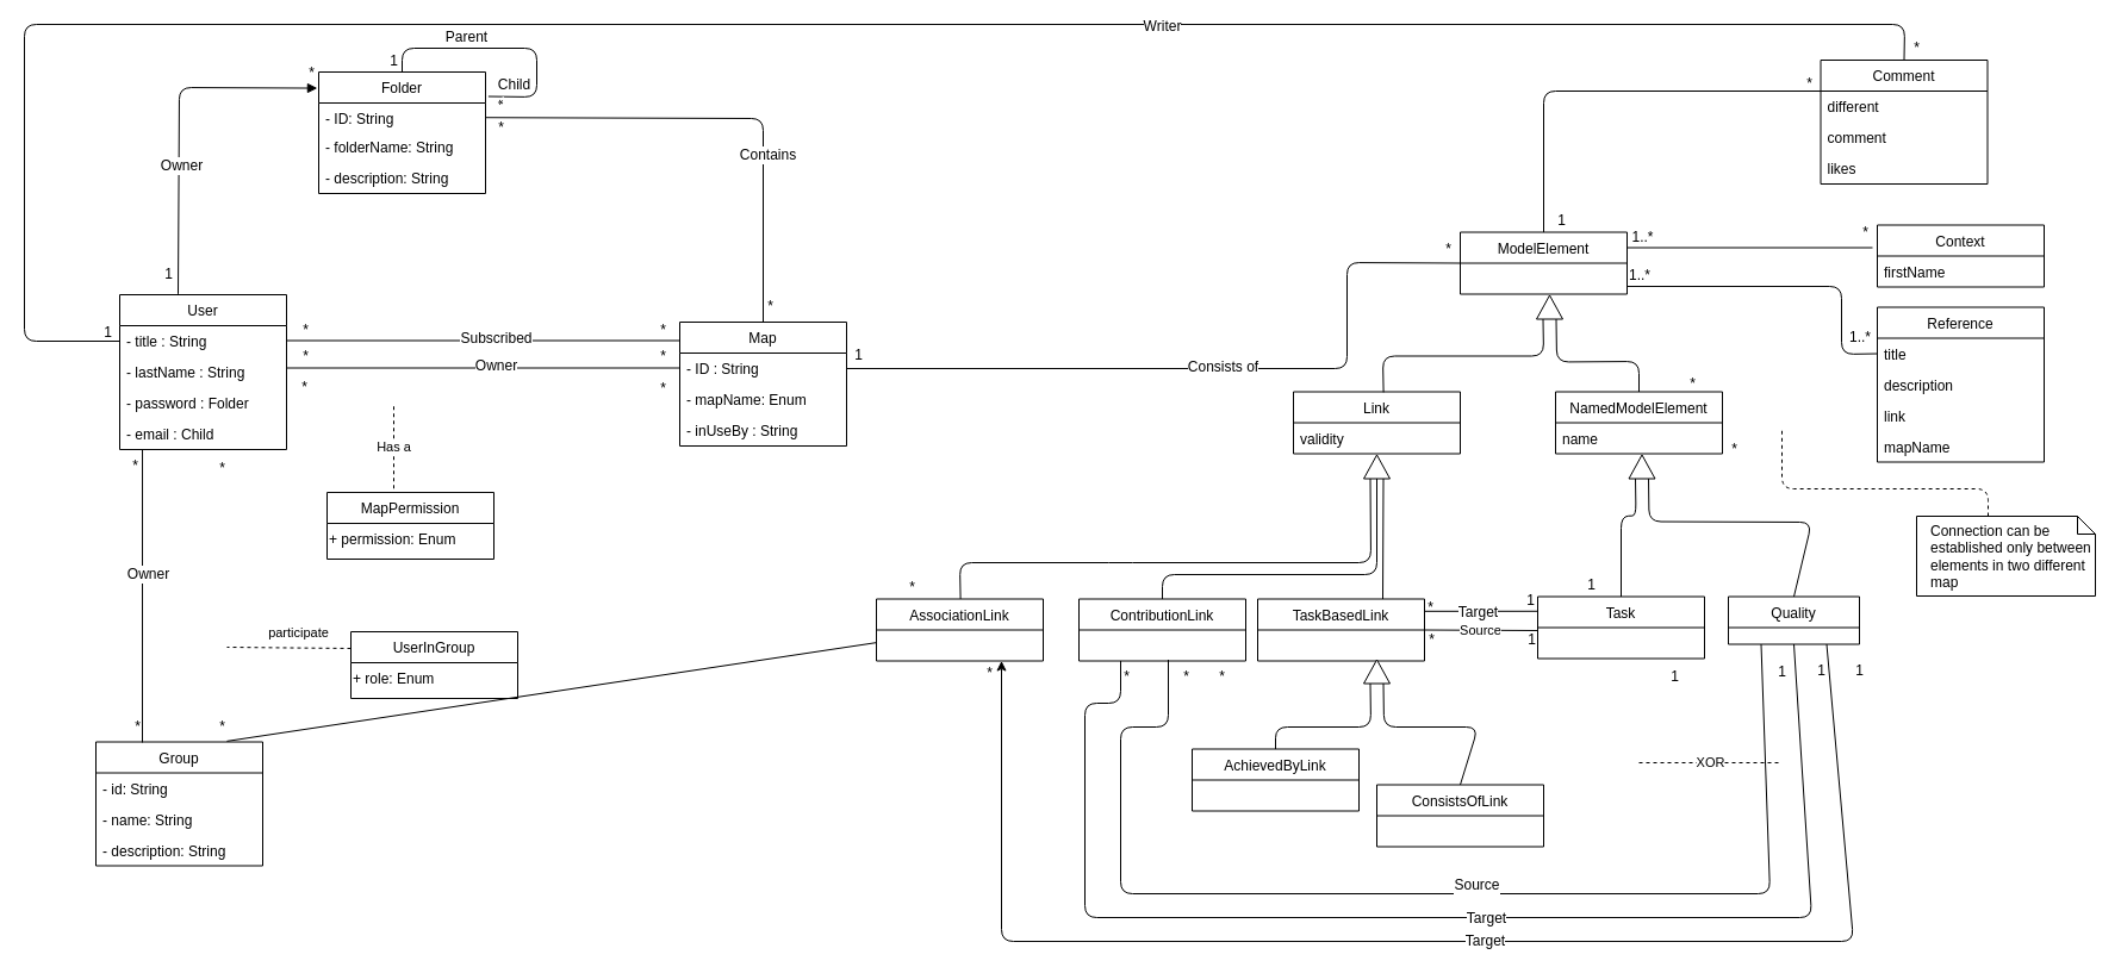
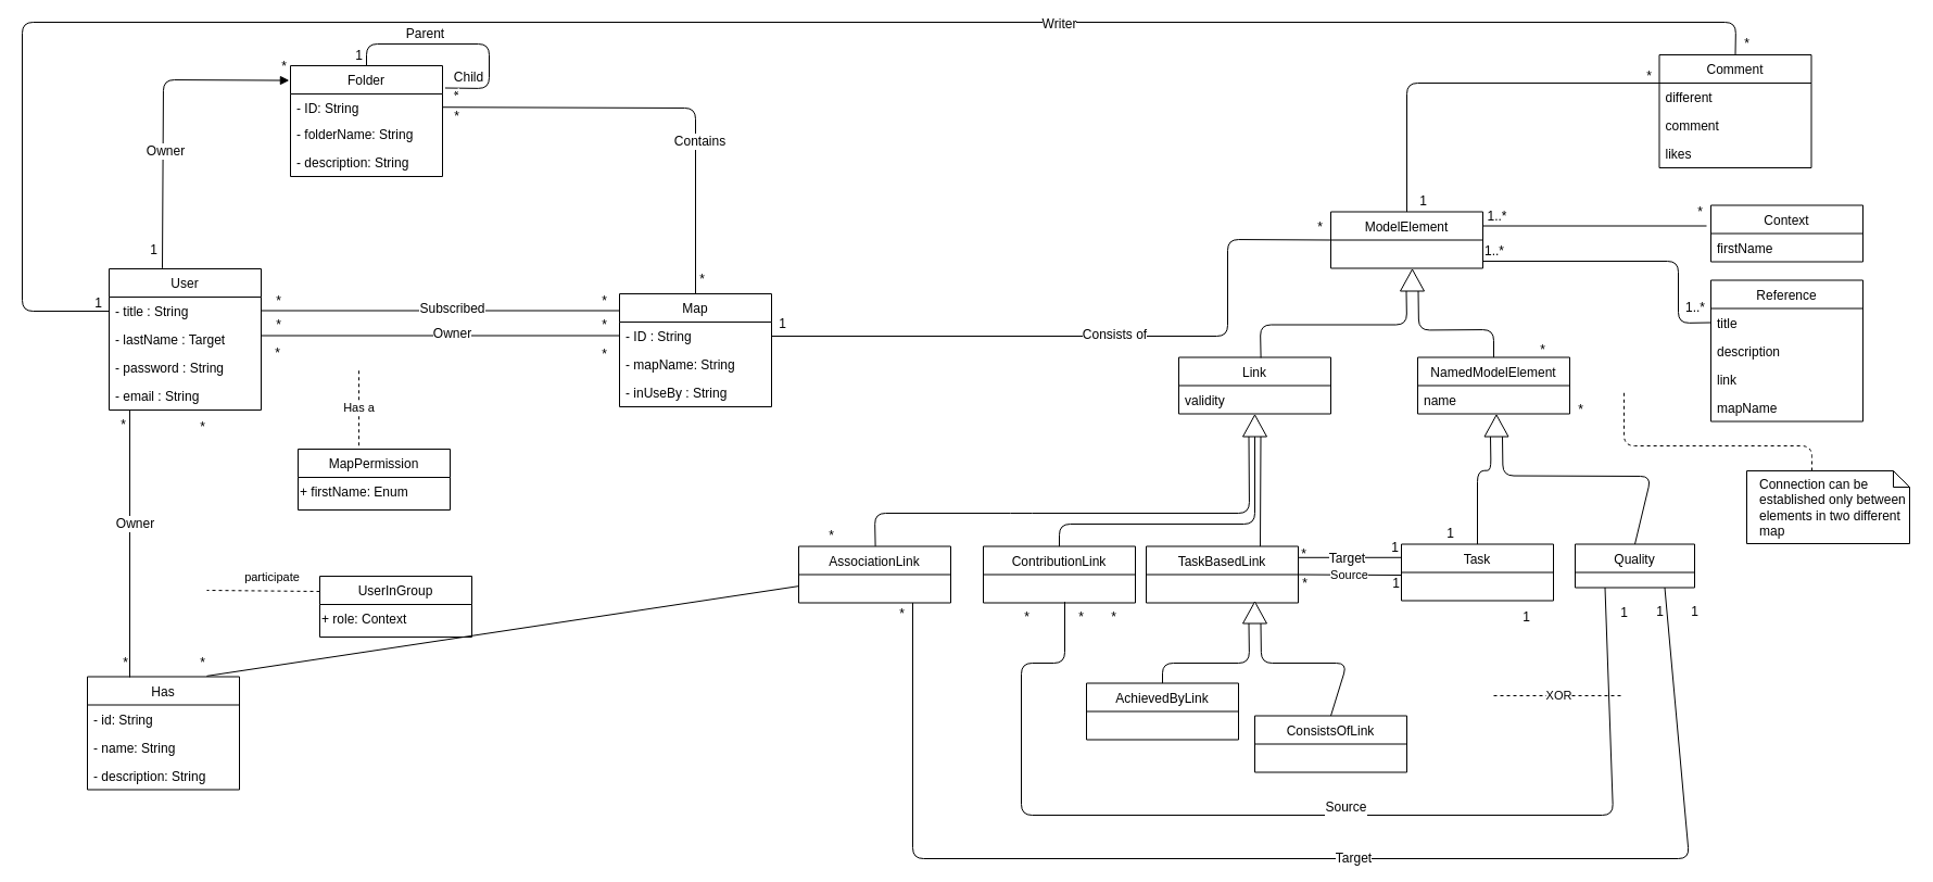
- <mxCell id="4" value="- lastName : String" style="text;strokeColor=none;fillColor=none;align=left;verticalAlign=top;spacingLeft=4;spacingRight=4;overflow=hidden;rotatable=0;points=[[0,0.5],[1,0.5]];portConstraint=eastwest;" parent="2" vertex="1"><mxGeometry y="52" width="140" height="26" as="geometry" /></mxCell>
+ <mxCell id="4" value="- lastName : Target" style="text;strokeColor=none;fillColor=none;align=left;verticalAlign=top;spacingLeft=4;spacingRight=4;overflow=hidden;rotatable=0;points=[[0,0.5],[1,0.5]];portConstraint=eastwest;" parent="2" vertex="1"><mxGeometry y="52" width="140" height="26" as="geometry" /></mxCell>
- <mxCell id="9" value="- mapName: Enum&#10;" style="text;strokeColor=none;fillColor=none;align=left;verticalAlign=top;spacingLeft=4;spacingRight=4;overflow=hidden;rotatable=0;points=[[0,0.5],[1,0.5]];portConstraint=eastwest;" parent="7" vertex="1"><mxGeometry y="52" width="140" height="26" as="geometry" /></mxCell>
+ <mxCell id="9" value="- mapName: String&#10;" style="text;strokeColor=none;fillColor=none;align=left;verticalAlign=top;spacingLeft=4;spacingRight=4;overflow=hidden;rotatable=0;points=[[0,0.5],[1,0.5]];portConstraint=eastwest;" parent="7" vertex="1"><mxGeometry y="52" width="140" height="26" as="geometry" /></mxCell>
- <mxCell id="5" value="- password : Folder" style="text;strokeColor=none;fillColor=none;align=left;verticalAlign=top;spacingLeft=4;spacingRight=4;overflow=hidden;rotatable=0;points=[[0,0.5],[1,0.5]];portConstraint=eastwest;" parent="2" vertex="1"><mxGeometry y="78" width="140" height="26" as="geometry" /></mxCell>
+ <mxCell id="5" value="- password : String" style="text;strokeColor=none;fillColor=none;align=left;verticalAlign=top;spacingLeft=4;spacingRight=4;overflow=hidden;rotatable=0;points=[[0,0.5],[1,0.5]];portConstraint=eastwest;" parent="2" vertex="1"><mxGeometry y="78" width="140" height="26" as="geometry" /></mxCell>
- <mxCell id="6" value="- email : Child&#10;" style="text;strokeColor=none;fillColor=none;align=left;verticalAlign=top;spacingLeft=4;spacingRight=4;overflow=hidden;rotatable=0;points=[[0,0.5],[1,0.5]];portConstraint=eastwest;" parent="2" vertex="1"><mxGeometry y="104" width="140" height="26" as="geometry" /></mxCell>
+ <mxCell id="6" value="- email : String&#10;" style="text;strokeColor=none;fillColor=none;align=left;verticalAlign=top;spacingLeft=4;spacingRight=4;overflow=hidden;rotatable=0;points=[[0,0.5],[1,0.5]];portConstraint=eastwest;" parent="2" vertex="1"><mxGeometry y="104" width="140" height="26" as="geometry" /></mxCell>
- <mxCell id="12" value="+ permission: Enum" style="text;html=1;" parent="11" vertex="1"><mxGeometry y="26" width="140" height="30" as="geometry" /></mxCell>
+ <mxCell id="12" value="+ firstName: Enum" style="text;html=1;" parent="11" vertex="1"><mxGeometry y="26" width="140" height="30" as="geometry" /></mxCell>
- <mxCell id="89" value="" style="endArrow=classic;html=1;exitX=0.75;exitY=1;exitDx=0;exitDy=0;entryX=0.75;entryY=1;entryDx=0;entryDy=0;" parent="1" source="68" target="74" edge="1"><mxGeometry width="50" height="50" relative="1" as="geometry"><mxPoint x="795" y="640" as="sourcePoint" /><mxPoint x="820" y="555" as="targetPoint" /><Array as="points"><mxPoint x="1555" y="790" /><mxPoint x="840" y="790" /></Array></mxGeometry></mxCell>
+ <mxCell id="89" value="" style="endArrow=none;html=1;exitX=0.75;exitY=1;exitDx=0;exitDy=0;entryX=0.75;entryY=1;entryDx=0;entryDy=0;" parent="1" source="68" target="74" edge="1"><mxGeometry width="50" height="50" relative="1" as="geometry"><mxPoint x="795" y="640" as="sourcePoint" /><mxPoint x="820" y="555" as="targetPoint" /><Array as="points"><mxPoint x="1555" y="790" /><mxPoint x="840" y="790" /></Array></mxGeometry></mxCell>
- <mxCell id="22" value="+ role: Enum" style="text;html=1;" parent="21" vertex="1"><mxGeometry y="26" width="140" height="30" as="geometry" /></mxCell>
+ <mxCell id="22" value="+ role: Context" style="text;html=1;" parent="21" vertex="1"><mxGeometry y="26" width="140" height="30" as="geometry" /></mxCell>
- <mxCell id="13" value="Group" style="swimlane;fontStyle=0;childLayout=stackLayout;horizontal=1;startSize=26;fillColor=none;horizontalStack=0;resizeParent=1;resizeParentMax=0;resizeLast=0;collapsible=1;marginBottom=0;" parent="1" vertex="1"><mxGeometry x="80" y="622.5" width="140" height="104" as="geometry" /></mxCell>
+ <mxCell id="13" value="Has" style="swimlane;fontStyle=0;childLayout=stackLayout;horizontal=1;startSize=26;fillColor=none;horizontalStack=0;resizeParent=1;resizeParentMax=0;resizeLast=0;collapsible=1;marginBottom=0;" parent="1" vertex="1"><mxGeometry x="80" y="622.5" width="140" height="104" as="geometry" /></mxCell>
- <mxCell id="91" value="" style="endArrow=none;html=1;entryX=0.25;entryY=1;entryDx=0;entryDy=0;exitX=0.5;exitY=1;exitDx=0;exitDy=0;" parent="1" source="68" target="75" edge="1"><mxGeometry width="50" height="50" relative="1" as="geometry"><mxPoint x="1565" y="562.5" as="sourcePoint" /><mxPoint x="780" y="564.5" as="targetPoint" /><Array as="points"><mxPoint x="1520" y="770" /><mxPoint x="910" y="770" /><mxPoint x="910" y="590" /><mxPoint x="940" y="590" /></Array></mxGeometry></mxCell>
- <mxCell id="92" value="Target" style="text;html=1;align=center;verticalAlign=middle;resizable=0;points=[];;labelBackgroundColor=#ffffff;" parent="91" vertex="1" connectable="0"><mxGeometry x="-0.049" y="2" relative="1" as="geometry"><mxPoint x="12.5" y="-2" as="offset" /></mxGeometry></mxCell>
